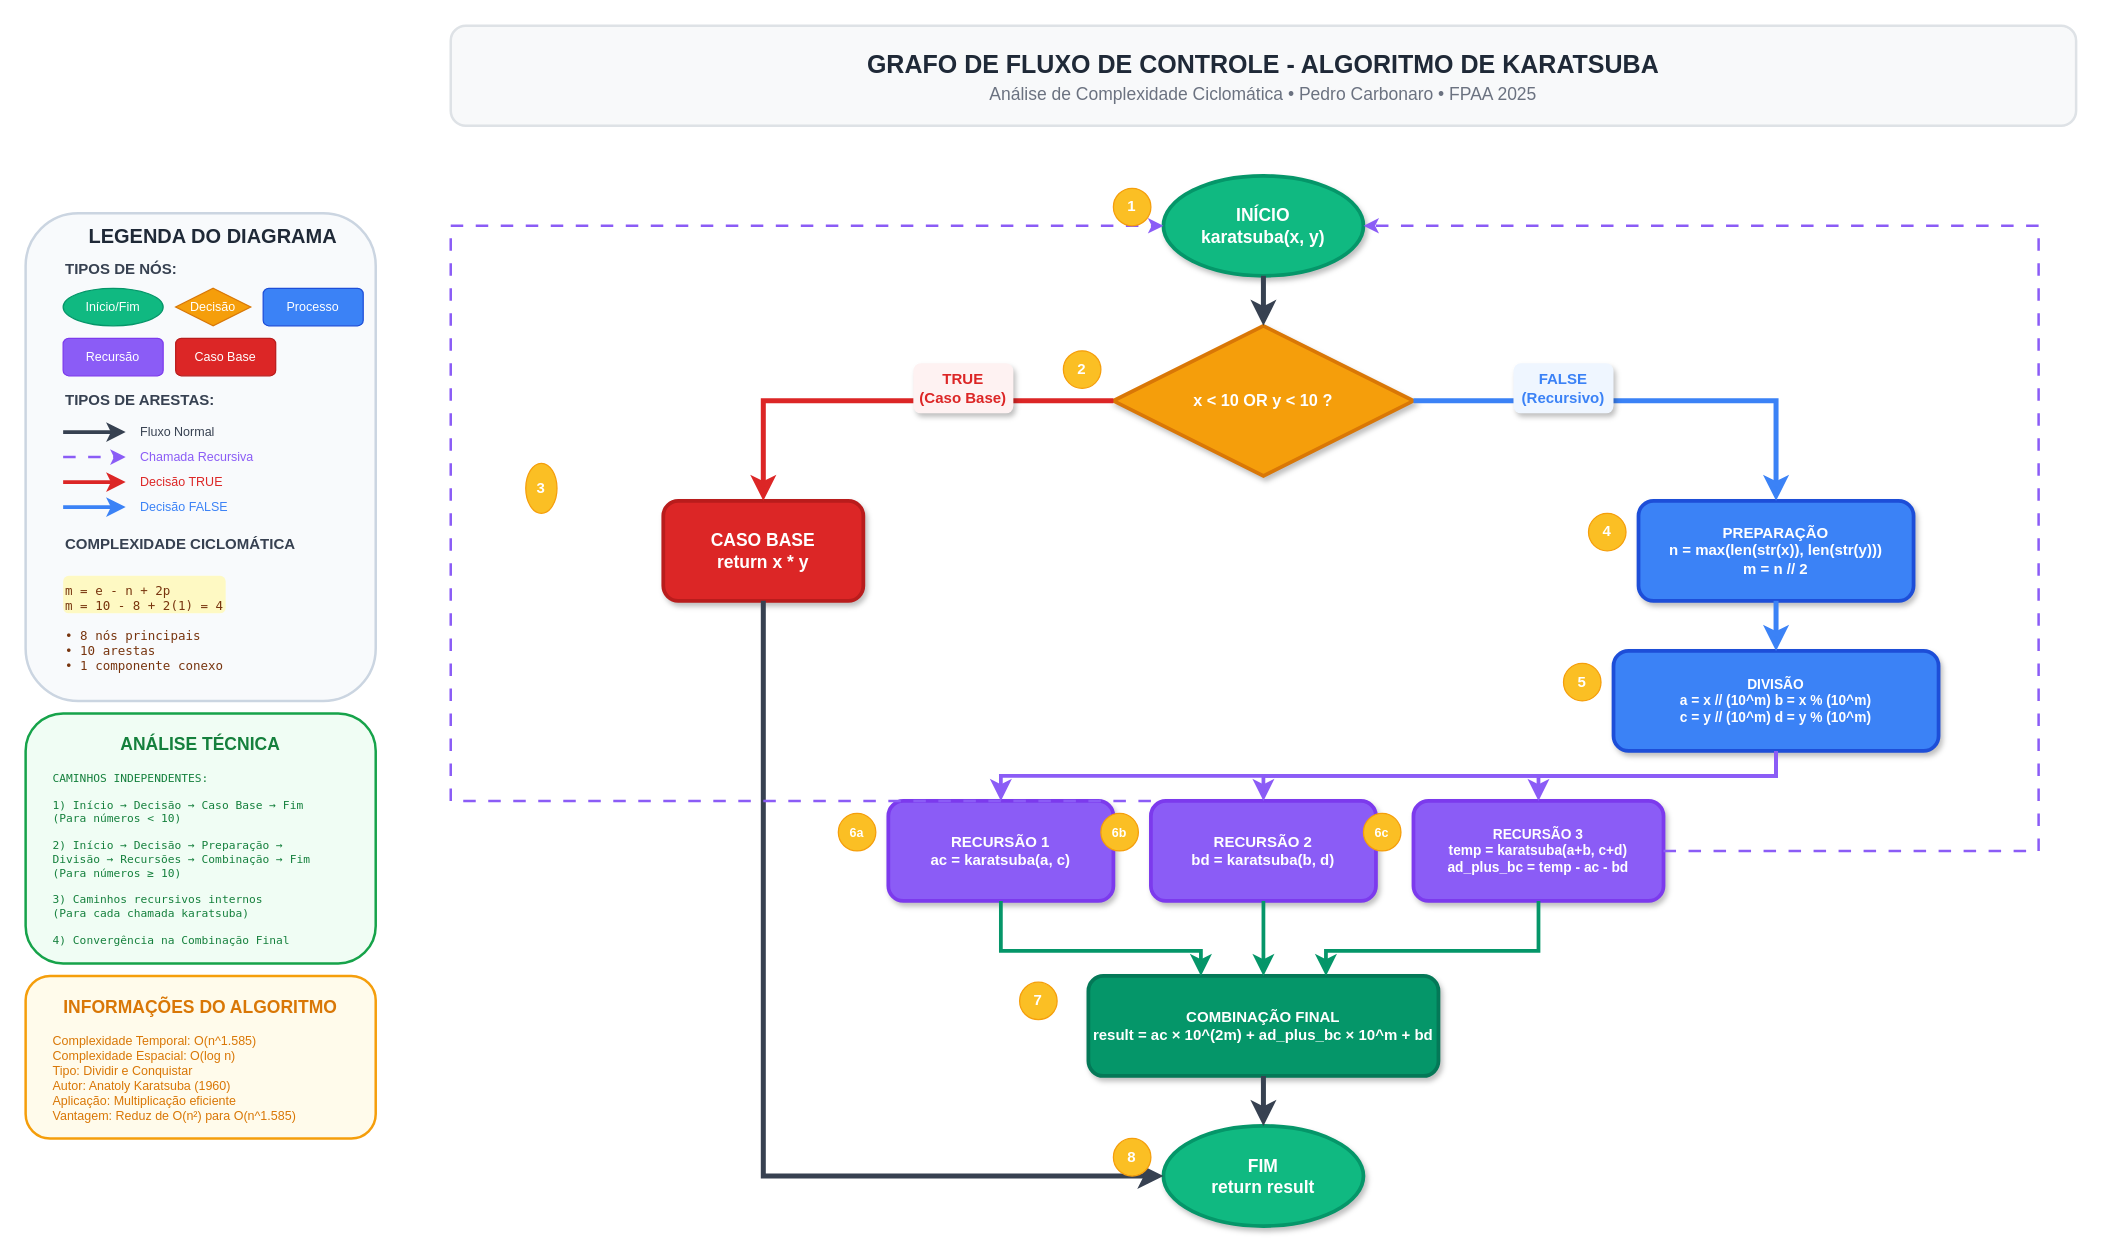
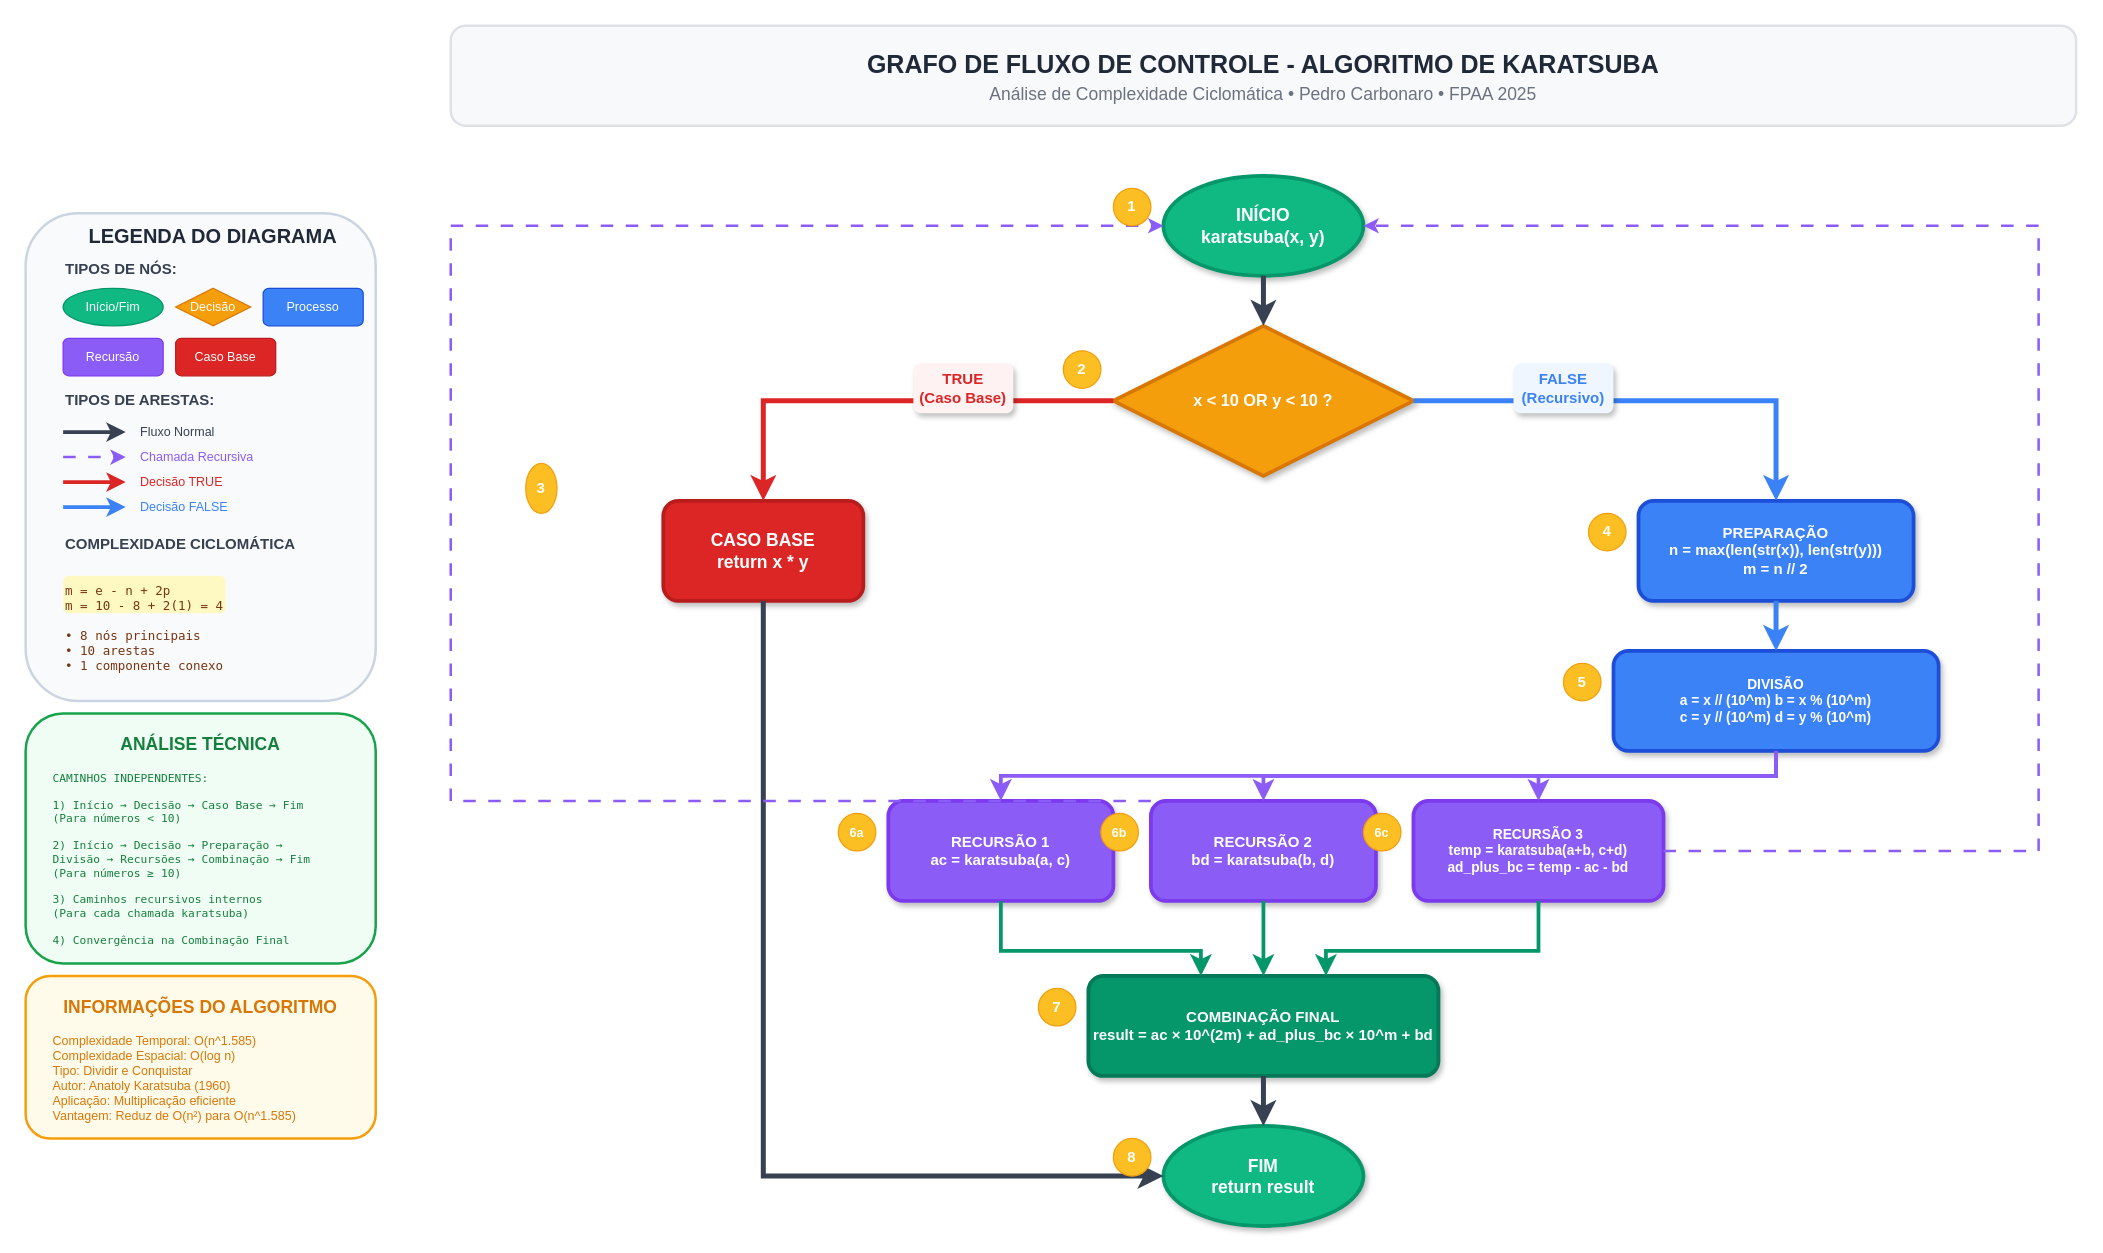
- <mxCell id="64" value="7" style="ellipse;whiteSpace=wrap;html=1;fillColor=#fbbf24;strokeColor=#f59e0b;fontSize=12;fontStyle=1;fontColor=white;" parent="1" vertex="1"><mxGeometry x="815" y="785" width="30" height="30" as="geometry" /></mxCell>
+ <mxCell id="64" value="7" style="ellipse;whiteSpace=wrap;html=1;fillColor=#fbbf24;strokeColor=#f59e0b;fontSize=12;fontStyle=1;fontColor=white;" parent="1" vertex="1"><mxGeometry x="830" y="790" width="30" height="30" as="geometry" /></mxCell>
